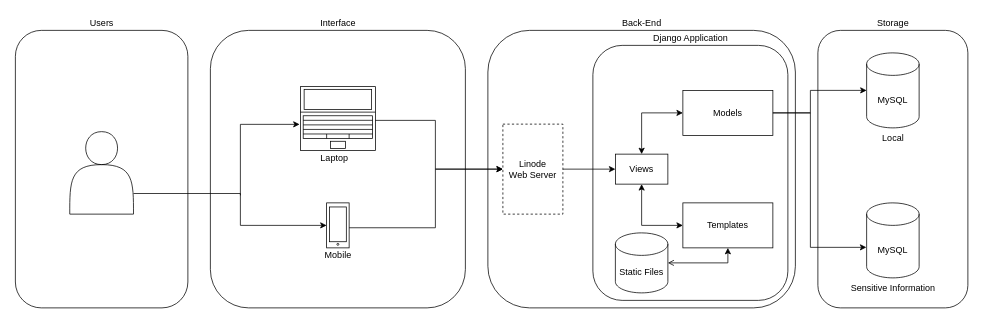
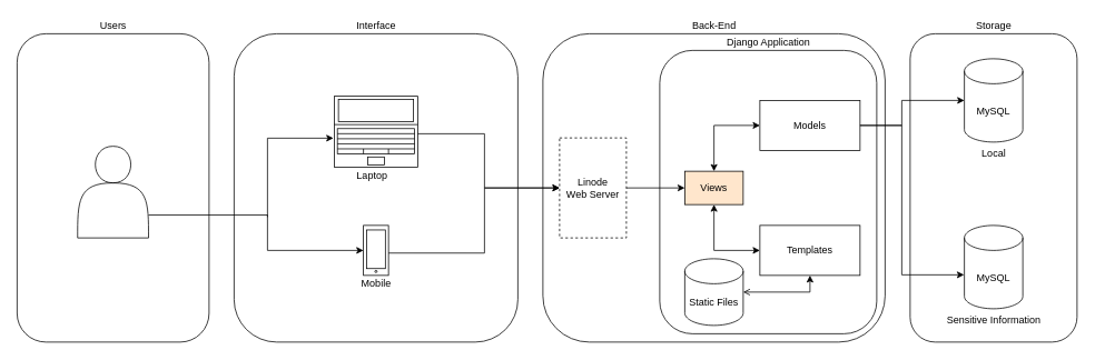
- <mxCell id="16" value="Views" style="rounded=0;whiteSpace=wrap;html=1;" vertex="1" parent="1"><mxGeometry x="820" y="205" width="70" height="40" as="geometry" /></mxCell>
+ <mxCell id="16" value="Views" style="rounded=0;whiteSpace=wrap;html=1;fillColor=#ffe6cc;" vertex="1" parent="1"><mxGeometry x="820" y="205" width="70" height="40" as="geometry" /></mxCell>
